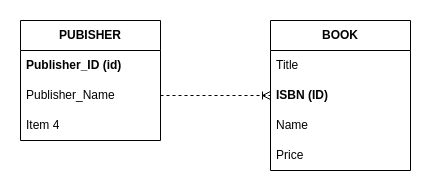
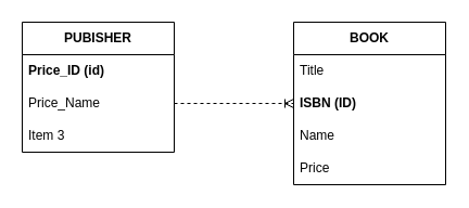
- <mxCell id="3" value="&lt;b&gt;Publisher_ID (id)&lt;/b&gt;" style="text;strokeColor=none;fillColor=none;align=left;verticalAlign=middle;spacingLeft=4;spacingRight=4;overflow=hidden;points=[[0,0.5],[1,0.5]];portConstraint=eastwest;rotatable=0;whiteSpace=wrap;html=1;" vertex="1" parent="2"><mxGeometry y="30" width="140" height="30" as="geometry" /></mxCell>
+ <mxCell id="3" value="&lt;b&gt;Price_ID (id)&lt;/b&gt;" style="text;strokeColor=none;fillColor=none;align=left;verticalAlign=middle;spacingLeft=4;spacingRight=4;overflow=hidden;points=[[0,0.5],[1,0.5]];portConstraint=eastwest;rotatable=0;whiteSpace=wrap;html=1;" vertex="1" parent="2"><mxGeometry y="30" width="140" height="30" as="geometry" /></mxCell>
- <mxCell id="4" value="Publisher_Name" style="text;strokeColor=none;fillColor=none;align=left;verticalAlign=middle;spacingLeft=4;spacingRight=4;overflow=hidden;points=[[0,0.5],[1,0.5]];portConstraint=eastwest;rotatable=0;whiteSpace=wrap;html=1;" vertex="1" parent="2"><mxGeometry y="60" width="140" height="30" as="geometry" /></mxCell>
+ <mxCell id="4" value="Price_Name" style="text;strokeColor=none;fillColor=none;align=left;verticalAlign=middle;spacingLeft=4;spacingRight=4;overflow=hidden;points=[[0,0.5],[1,0.5]];portConstraint=eastwest;rotatable=0;whiteSpace=wrap;html=1;" vertex="1" parent="2"><mxGeometry y="60" width="140" height="30" as="geometry" /></mxCell>
- <mxCell id="5" value="Item 4" style="text;strokeColor=none;fillColor=none;align=left;verticalAlign=middle;spacingLeft=4;spacingRight=4;overflow=hidden;points=[[0,0.5],[1,0.5]];portConstraint=eastwest;rotatable=0;whiteSpace=wrap;html=1;" vertex="1" parent="2"><mxGeometry y="90" width="140" height="30" as="geometry" /></mxCell>
+ <mxCell id="5" value="Item 3" style="text;strokeColor=none;fillColor=none;align=left;verticalAlign=middle;spacingLeft=4;spacingRight=4;overflow=hidden;points=[[0,0.5],[1,0.5]];portConstraint=eastwest;rotatable=0;whiteSpace=wrap;html=1;" vertex="1" parent="2"><mxGeometry y="90" width="140" height="30" as="geometry" /></mxCell>
